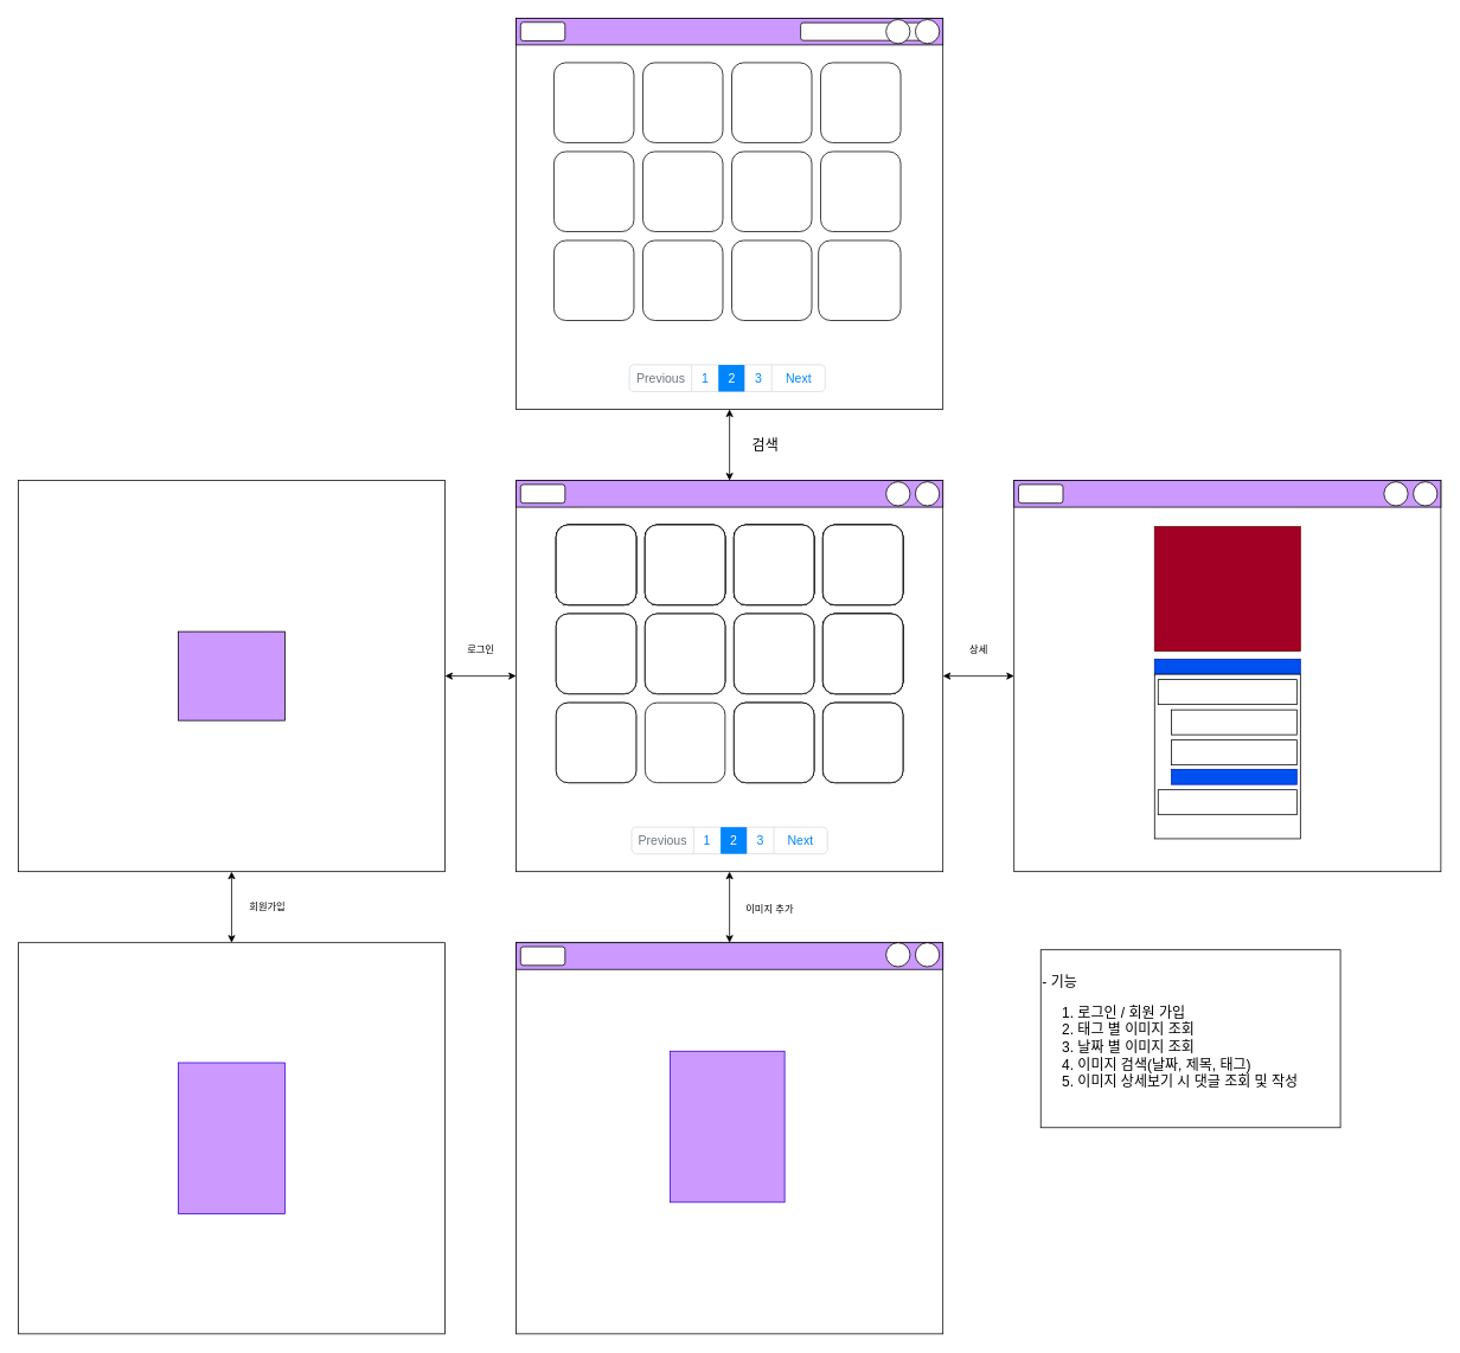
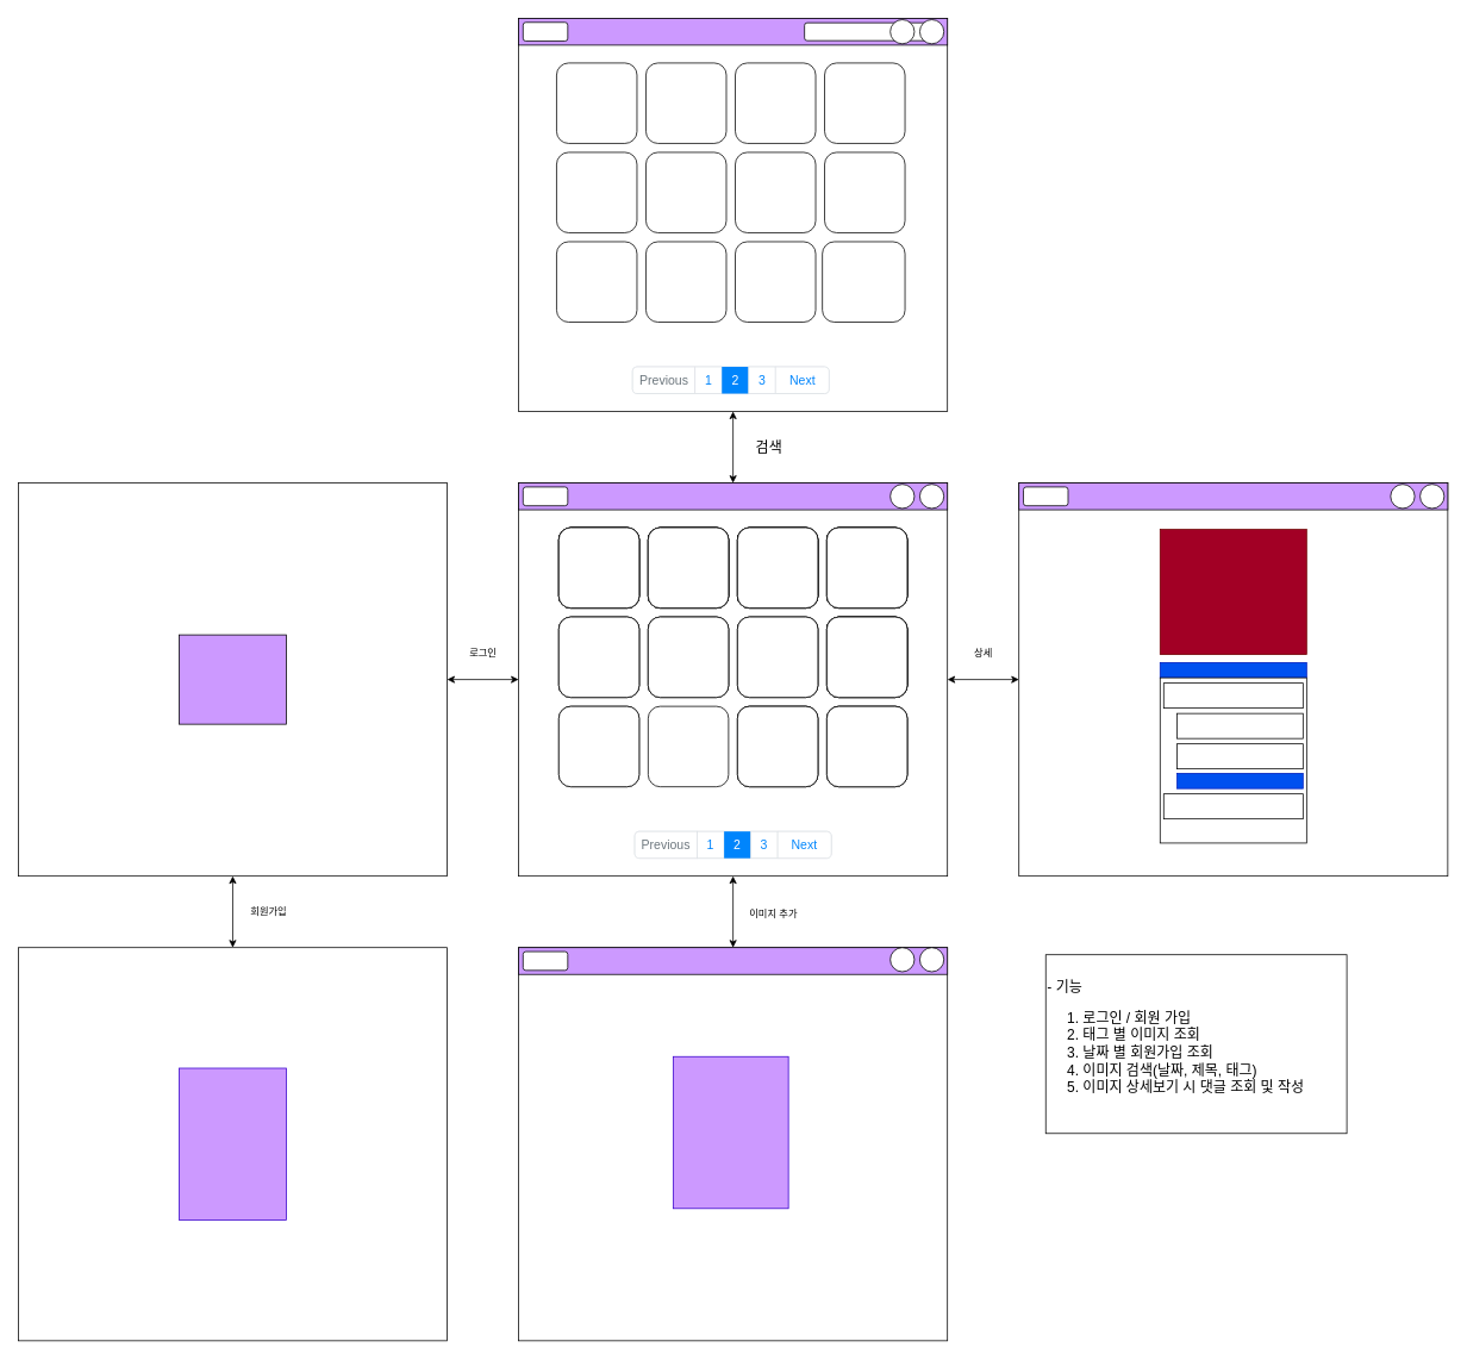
- <mxCell id="39" value="&lt;div&gt;- 기능&lt;br&gt;&lt;/div&gt;&lt;ol style=&quot;font-size: 16px&quot;&gt;&lt;li style=&quot;font-size: 16px&quot;&gt;로그인 / 회원 가입&lt;/li&gt;&lt;li style=&quot;font-size: 16px&quot;&gt;태그 별 이미지 조회&lt;/li&gt;&lt;li style=&quot;font-size: 16px&quot;&gt;날짜 별 이미지 조회&lt;/li&gt;&lt;li style=&quot;font-size: 16px&quot;&gt;이미지 검색(날짜, 제목, 태그)&lt;/li&gt;&lt;li style=&quot;font-size: 16px&quot;&gt;이미지 상세보기 시 댓글 조회 및 작성&amp;nbsp;&lt;/li&gt;&lt;/ol&gt;" style="text;strokeColor=default;fillColor=none;html=1;whiteSpace=wrap;verticalAlign=middle;overflow=hidden;labelBorderColor=none;labelBackgroundColor=none;fontSize=16;" parent="1" vertex="1"><mxGeometry x="1170" y="1068" width="337" height="200" as="geometry" /></mxCell>
+ <mxCell id="39" value="&lt;div&gt;- 기능&lt;br&gt;&lt;/div&gt;&lt;ol style=&quot;font-size: 16px&quot;&gt;&lt;li style=&quot;font-size: 16px&quot;&gt;로그인 / 회원 가입&lt;/li&gt;&lt;li style=&quot;font-size: 16px&quot;&gt;태그 별 이미지 조회&lt;/li&gt;&lt;li style=&quot;font-size: 16px&quot;&gt;날짜 별 회원가입 조회&lt;/li&gt;&lt;li style=&quot;font-size: 16px&quot;&gt;이미지 검색(날짜, 제목, 태그)&lt;/li&gt;&lt;li style=&quot;font-size: 16px&quot;&gt;이미지 상세보기 시 댓글 조회 및 작성&amp;nbsp;&lt;/li&gt;&lt;/ol&gt;" style="text;strokeColor=default;fillColor=none;html=1;whiteSpace=wrap;verticalAlign=middle;overflow=hidden;labelBorderColor=none;labelBackgroundColor=none;fontSize=16;" parent="1" vertex="1"><mxGeometry x="1170" y="1068" width="337" height="200" as="geometry" /></mxCell>
